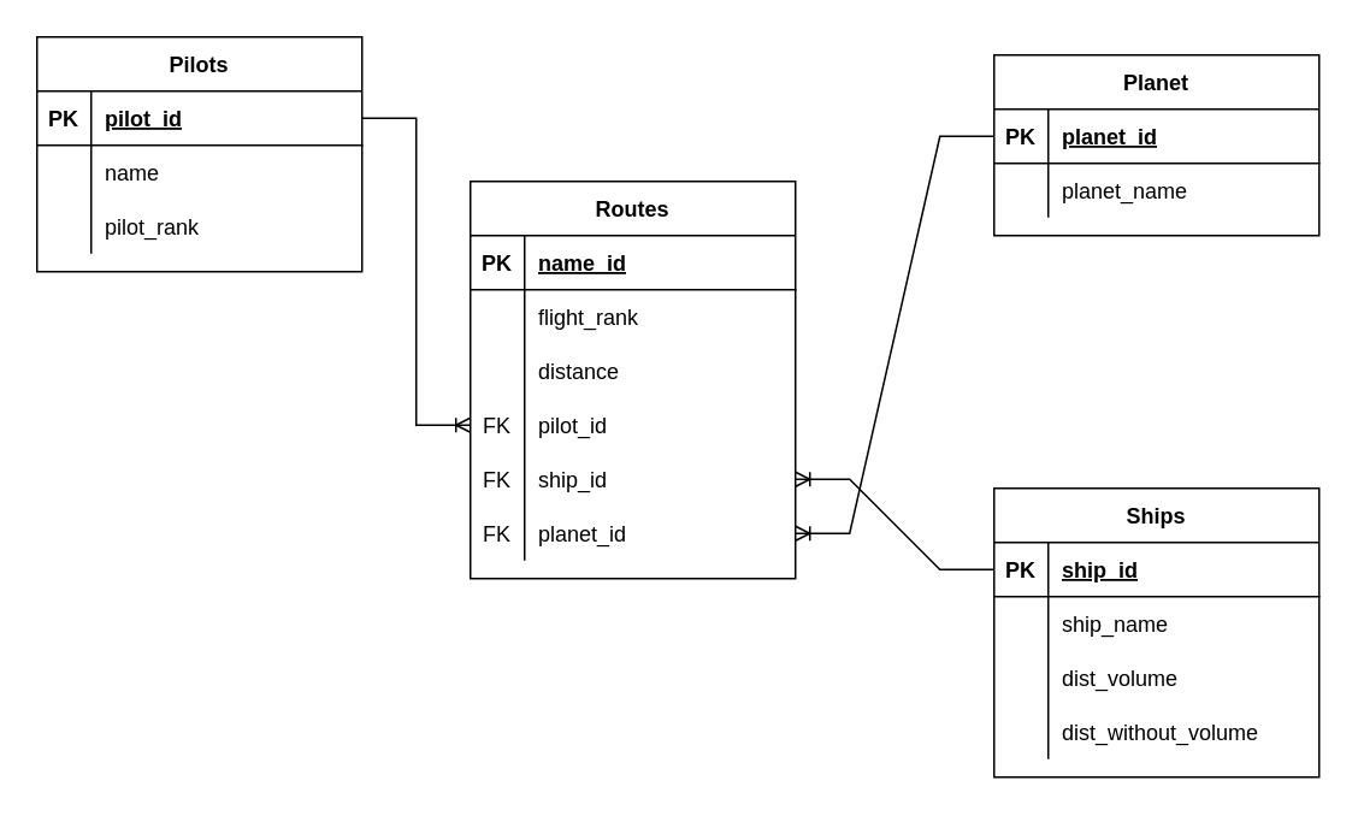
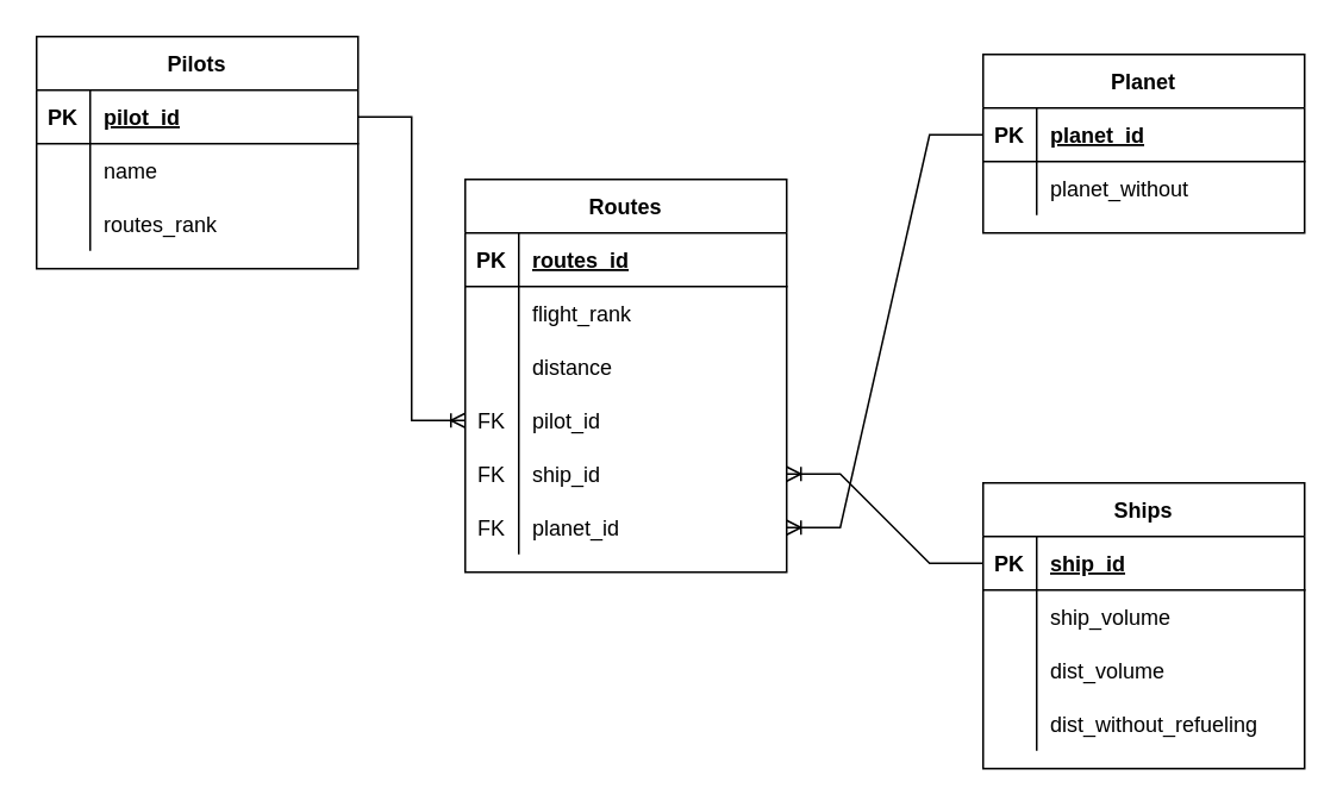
- <mxCell id="18" value="planet_name" style="shape=partialRectangle;connectable=0;fillColor=none;top=0;left=0;bottom=0;right=0;align=left;spacingLeft=6;overflow=hidden;" vertex="1" parent="16"><mxGeometry x="30" width="150" height="30" as="geometry"><mxRectangle width="150" height="30" as="alternateBounds" /></mxGeometry></mxCell>
+ <mxCell id="18" value="planet_without" style="shape=partialRectangle;connectable=0;fillColor=none;top=0;left=0;bottom=0;right=0;align=left;spacingLeft=6;overflow=hidden;" vertex="1" parent="16"><mxGeometry x="30" width="150" height="30" as="geometry"><mxRectangle width="150" height="30" as="alternateBounds" /></mxGeometry></mxCell>
- <mxCell id="11" value="pilot_rank" style="shape=partialRectangle;connectable=0;fillColor=none;top=0;left=0;bottom=0;right=0;align=left;spacingLeft=6;overflow=hidden;" vertex="1" parent="9"><mxGeometry x="30" width="150" height="30" as="geometry"><mxRectangle width="150" height="30" as="alternateBounds" /></mxGeometry></mxCell>
+ <mxCell id="11" value="routes_rank" style="shape=partialRectangle;connectable=0;fillColor=none;top=0;left=0;bottom=0;right=0;align=left;spacingLeft=6;overflow=hidden;" vertex="1" parent="9"><mxGeometry x="30" width="150" height="30" as="geometry"><mxRectangle width="150" height="30" as="alternateBounds" /></mxGeometry></mxCell>
- <mxCell id="35" value="name_id" style="shape=partialRectangle;connectable=0;fillColor=none;top=0;left=0;bottom=0;right=0;align=left;spacingLeft=6;fontStyle=5;overflow=hidden;" vertex="1" parent="33"><mxGeometry x="30" width="150" height="30" as="geometry"><mxRectangle width="150" height="30" as="alternateBounds" /></mxGeometry></mxCell>
+ <mxCell id="35" value="routes_id" style="shape=partialRectangle;connectable=0;fillColor=none;top=0;left=0;bottom=0;right=0;align=left;spacingLeft=6;fontStyle=5;overflow=hidden;" vertex="1" parent="33"><mxGeometry x="30" width="150" height="30" as="geometry"><mxRectangle width="150" height="30" as="alternateBounds" /></mxGeometry></mxCell>
- <mxCell id="25" value="ship_name" style="shape=partialRectangle;connectable=0;fillColor=none;top=0;left=0;bottom=0;right=0;align=left;spacingLeft=6;overflow=hidden;" vertex="1" parent="23"><mxGeometry x="30" width="150" height="30" as="geometry"><mxRectangle width="150" height="30" as="alternateBounds" /></mxGeometry></mxCell>
+ <mxCell id="25" value="ship_volume" style="shape=partialRectangle;connectable=0;fillColor=none;top=0;left=0;bottom=0;right=0;align=left;spacingLeft=6;overflow=hidden;" vertex="1" parent="23"><mxGeometry x="30" width="150" height="30" as="geometry"><mxRectangle width="150" height="30" as="alternateBounds" /></mxGeometry></mxCell>
- <mxCell id="31" value="dist_without_volume" style="shape=partialRectangle;connectable=0;fillColor=none;top=0;left=0;bottom=0;right=0;align=left;spacingLeft=6;overflow=hidden;" vertex="1" parent="29"><mxGeometry x="30" width="150" height="30" as="geometry"><mxRectangle width="150" height="30" as="alternateBounds" /></mxGeometry></mxCell>
+ <mxCell id="31" value="dist_without_refueling" style="shape=partialRectangle;connectable=0;fillColor=none;top=0;left=0;bottom=0;right=0;align=left;spacingLeft=6;overflow=hidden;" vertex="1" parent="29"><mxGeometry x="30" width="150" height="30" as="geometry"><mxRectangle width="150" height="30" as="alternateBounds" /></mxGeometry></mxCell>
